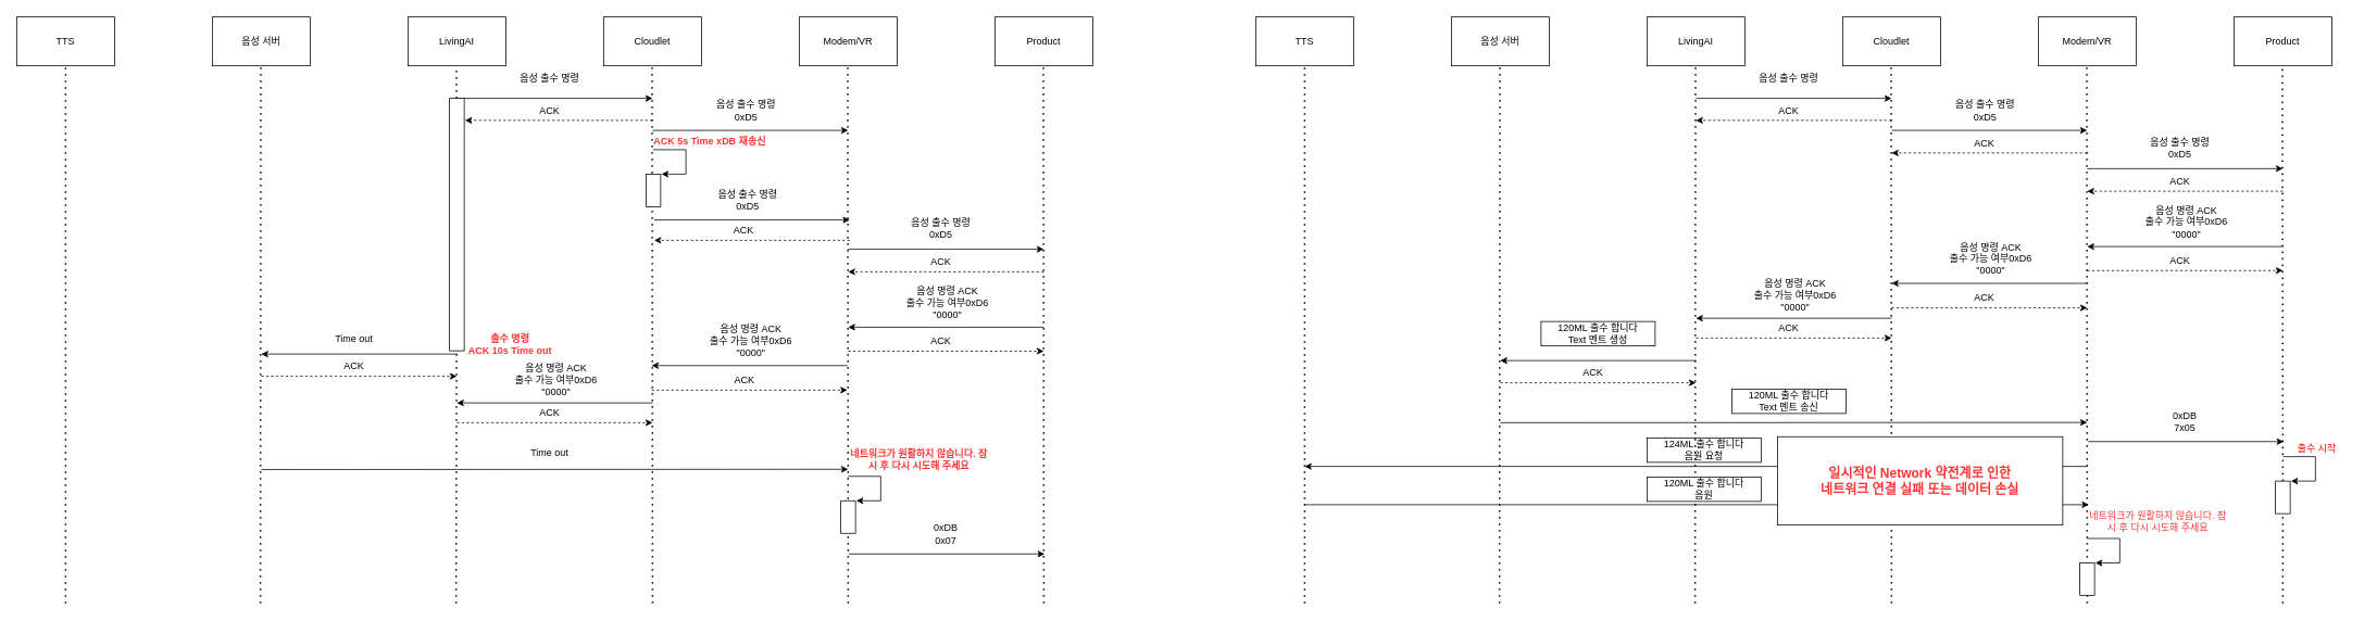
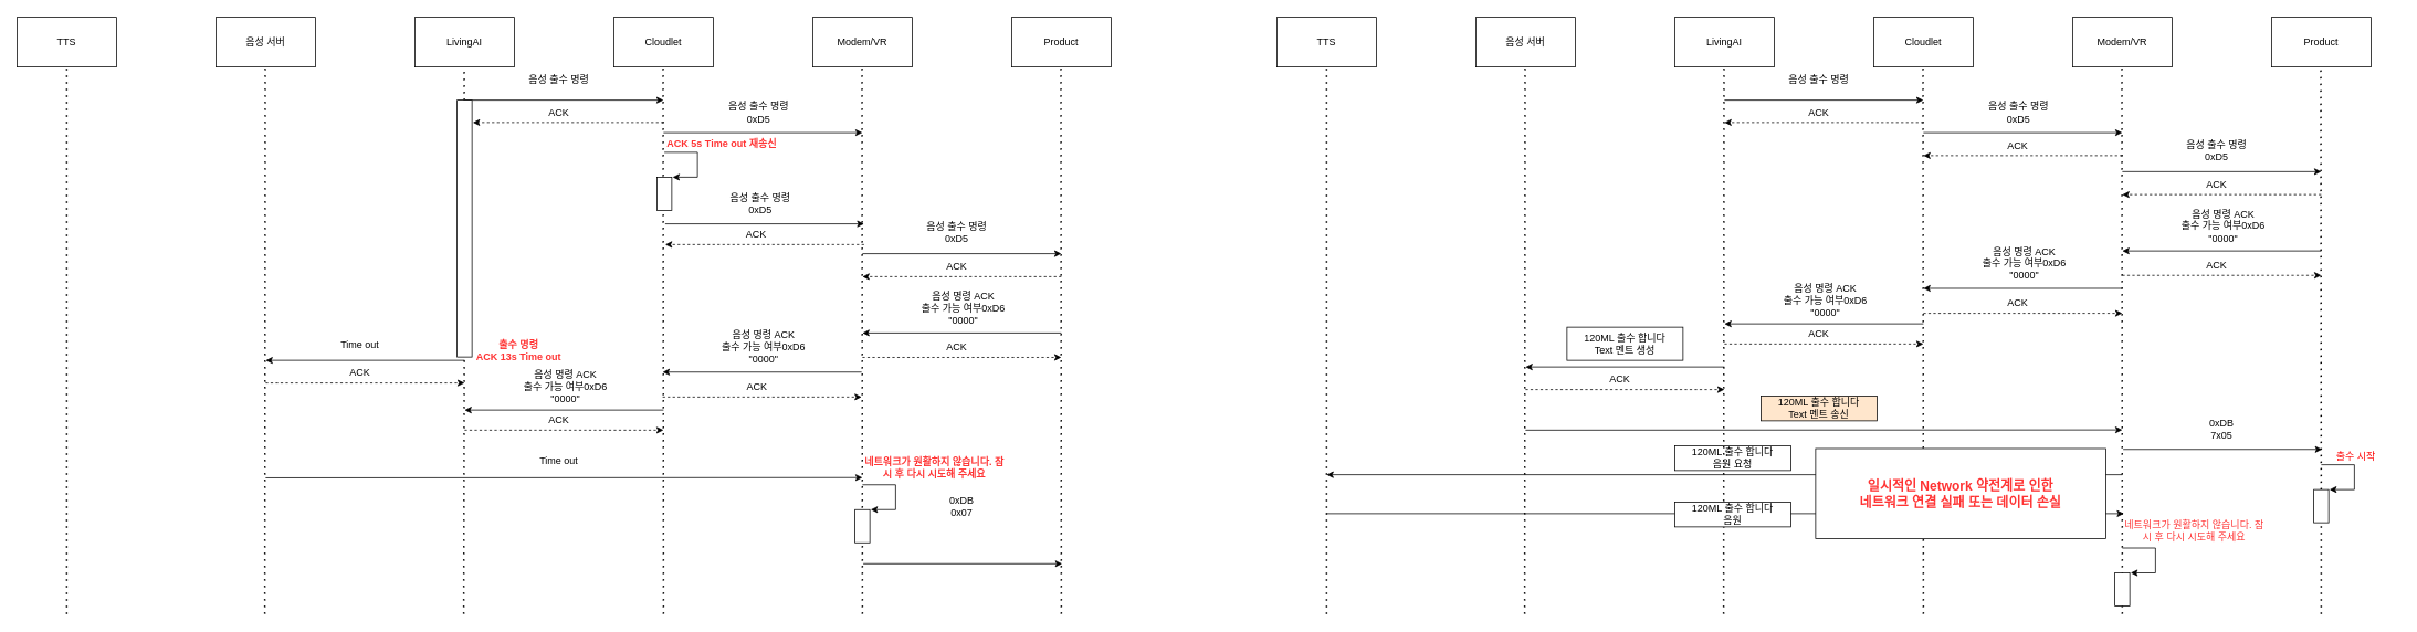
- <mxCell id="104" value="&lt;b&gt;&lt;font color=&quot;#ff3333&quot;&gt;ACK 5s Time xDB 재송신&lt;/font&gt;&lt;/b&gt;" style="text;html=1;strokeColor=none;fillColor=none;align=center;verticalAlign=middle;whiteSpace=wrap;rounded=0;" vertex="1" parent="1"><mxGeometry x="791" y="157.5" width="159" height="30" as="geometry" /></mxCell>
+ <mxCell id="104" value="&lt;b&gt;&lt;font color=&quot;#ff3333&quot;&gt;ACK 5s Time out 재송신&lt;/font&gt;&lt;/b&gt;" style="text;html=1;strokeColor=none;fillColor=none;align=center;verticalAlign=middle;whiteSpace=wrap;rounded=0;" vertex="1" parent="1"><mxGeometry x="791" y="157.5" width="159" height="30" as="geometry" /></mxCell>
- <mxCell id="13" value="120ML 출수 합니다&lt;br&gt;Text 멘트 생성" style="rounded=0;whiteSpace=wrap;html=1;" vertex="1" parent="1"><mxGeometry x="1890" y="394" width="140" height="30" as="geometry" /></mxCell>
+ <mxCell id="13" value="120ML 출수 합니다&lt;br&gt;Text 멘트 생성" style="rounded=0;whiteSpace=wrap;html=1;" vertex="1" parent="1"><mxGeometry x="1890" y="394" width="140" height="40" as="geometry" /></mxCell>
- <mxCell id="110" value="&lt;b&gt;&lt;font color=&quot;#ff3333&quot;&gt;출수 명령&lt;br&gt;ACK 10s Time out&lt;/font&gt;&lt;/b&gt;" style="text;html=1;strokeColor=none;fillColor=none;align=center;verticalAlign=middle;whiteSpace=wrap;rounded=0;" vertex="1" parent="1"><mxGeometry x="551" y="407" width="149" height="30" as="geometry" /></mxCell>
+ <mxCell id="110" value="&lt;b&gt;&lt;font color=&quot;#ff3333&quot;&gt;출수 명령&lt;br&gt;ACK 13s Time out&lt;/font&gt;&lt;/b&gt;" style="text;html=1;strokeColor=none;fillColor=none;align=center;verticalAlign=middle;whiteSpace=wrap;rounded=0;" vertex="1" parent="1"><mxGeometry x="551" y="407" width="149" height="30" as="geometry" /></mxCell>
- <mxCell id="39" value="120ML 출수 합니다&lt;br&gt;Text&amp;nbsp;멘트 송신" style="rounded=0;whiteSpace=wrap;html=1;" vertex="1" parent="1"><mxGeometry x="2124" y="477" width="140" height="30" as="geometry" /></mxCell>
+ <mxCell id="39" value="120ML 출수 합니다&lt;br&gt;Text&amp;nbsp;멘트 송신" style="rounded=0;whiteSpace=wrap;html=1;fillColor=#ffe6cc;" vertex="1" parent="1"><mxGeometry x="2124" y="477" width="140" height="30" as="geometry" /></mxCell>
- <mxCell id="41" value="124ML 출수 합니다&lt;br&gt;음원 요청" style="rounded=0;whiteSpace=wrap;html=1;" vertex="1" parent="1"><mxGeometry x="2020" y="537" width="140" height="30" as="geometry" /></mxCell>
+ <mxCell id="41" value="120ML 출수 합니다&lt;br&gt;음원 요청" style="rounded=0;whiteSpace=wrap;html=1;" vertex="1" parent="1"><mxGeometry x="2020" y="537" width="140" height="30" as="geometry" /></mxCell>
- <mxCell id="58" value="&lt;b style=&quot;font-size: 16px;&quot;&gt;&lt;font color=&quot;#ff3333&quot;&gt;일시적인 Network 약전계로 인한&lt;br&gt;네트워크 연결 실패 또는 데이터 손실&lt;/font&gt;&lt;/b&gt;" style="rounded=0;whiteSpace=wrap;html=1;" vertex="1" parent="1"><mxGeometry x="2180" y="535.5" width="350" height="108.5" as="geometry" /></mxCell>
+ <mxCell id="58" value="&lt;b style=&quot;font-size: 16px;&quot;&gt;&lt;font color=&quot;#ff3333&quot;&gt;일시적인 Network 약전계로 인한&lt;br&gt;네트워크 연결 실패 또는 데이터 손실&lt;/font&gt;&lt;/b&gt;" style="rounded=0;whiteSpace=wrap;html=1;" vertex="1" parent="1"><mxGeometry x="2190" y="540.5" width="350" height="108.5" as="geometry" /></mxCell>
- <mxCell id="57" value="120ML 출수 합니다&lt;br&gt;음원" style="rounded=0;whiteSpace=wrap;html=1;" vertex="1" parent="1"><mxGeometry x="2020" y="585" width="140" height="30" as="geometry" /></mxCell>
+ <mxCell id="57" value="120ML 출수 합니다&lt;br&gt;음원" style="rounded=0;whiteSpace=wrap;html=1;" vertex="1" parent="1"><mxGeometry x="2020" y="605" width="140" height="30" as="geometry" /></mxCell>
- <mxCell id="72" value="0xDB&lt;br&gt;0x07" style="text;html=1;strokeColor=none;fillColor=none;align=center;verticalAlign=middle;whiteSpace=wrap;rounded=0;" vertex="1" parent="1"><mxGeometry x="1108" y="639.5" width="104" height="30" as="geometry" /></mxCell>
+ <mxCell id="72" value="0xDB&lt;br&gt;0x07" style="text;html=1;strokeColor=none;fillColor=none;align=center;verticalAlign=middle;whiteSpace=wrap;rounded=0;" vertex="1" parent="1"><mxGeometry x="1108" y="594.5" width="104" height="30" as="geometry" /></mxCell>
